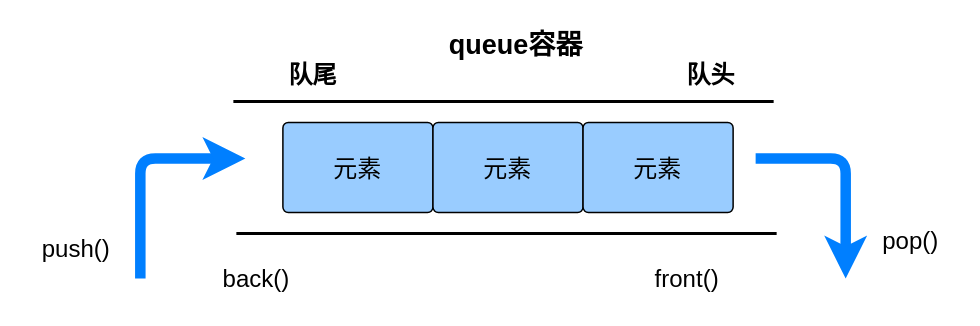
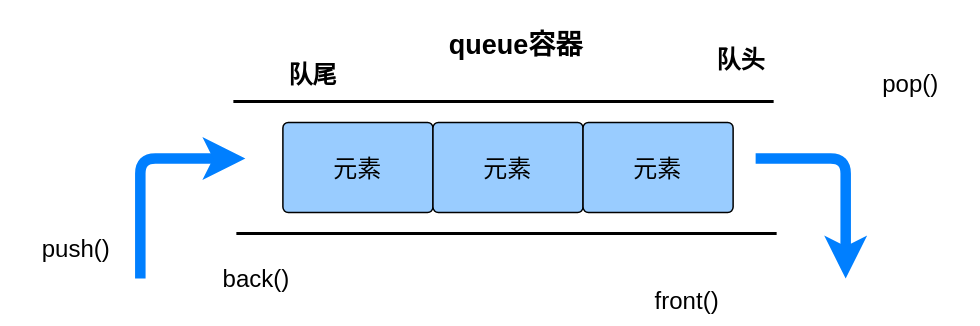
- <mxCell id="11" value="队头" style="text;html=1;align=center;verticalAlign=middle;resizable=0;points=[];autosize=1;fontStyle=1;fontSize=16;" vertex="1" parent="1"><mxGeometry x="453" y="39" width="40" height="20" as="geometry" /></mxCell>
+ <mxCell id="11" value="队头" style="text;html=1;align=center;verticalAlign=middle;resizable=0;points=[];autosize=1;fontStyle=1;fontSize=16;" vertex="1" parent="1"><mxGeometry x="473" y="29" width="40" height="20" as="geometry" /></mxCell>
- <mxCell id="5" value="pop()" style="text;html=1;align=center;verticalAlign=middle;resizable=0;points=[];autosize=1;fontSize=16;" vertex="1" parent="1"><mxGeometry x="581" y="150" width="50" height="20" as="geometry" /></mxCell>
+ <mxCell id="5" value="pop()" style="text;html=1;align=center;verticalAlign=middle;resizable=0;points=[];autosize=1;fontSize=16;" vertex="1" parent="1"><mxGeometry x="581" y="45" width="50" height="20" as="geometry" /></mxCell>
- <mxCell id="13" value="front()" style="text;html=1;align=center;verticalAlign=middle;resizable=0;points=[];autosize=1;fontSize=16;" vertex="1" parent="1"><mxGeometry x="432" y="175" width="50" height="20" as="geometry" /></mxCell>
+ <mxCell id="13" value="front()" style="text;html=1;align=center;verticalAlign=middle;resizable=0;points=[];autosize=1;fontSize=16;" vertex="1" parent="1"><mxGeometry x="432" y="190" width="50" height="20" as="geometry" /></mxCell>
